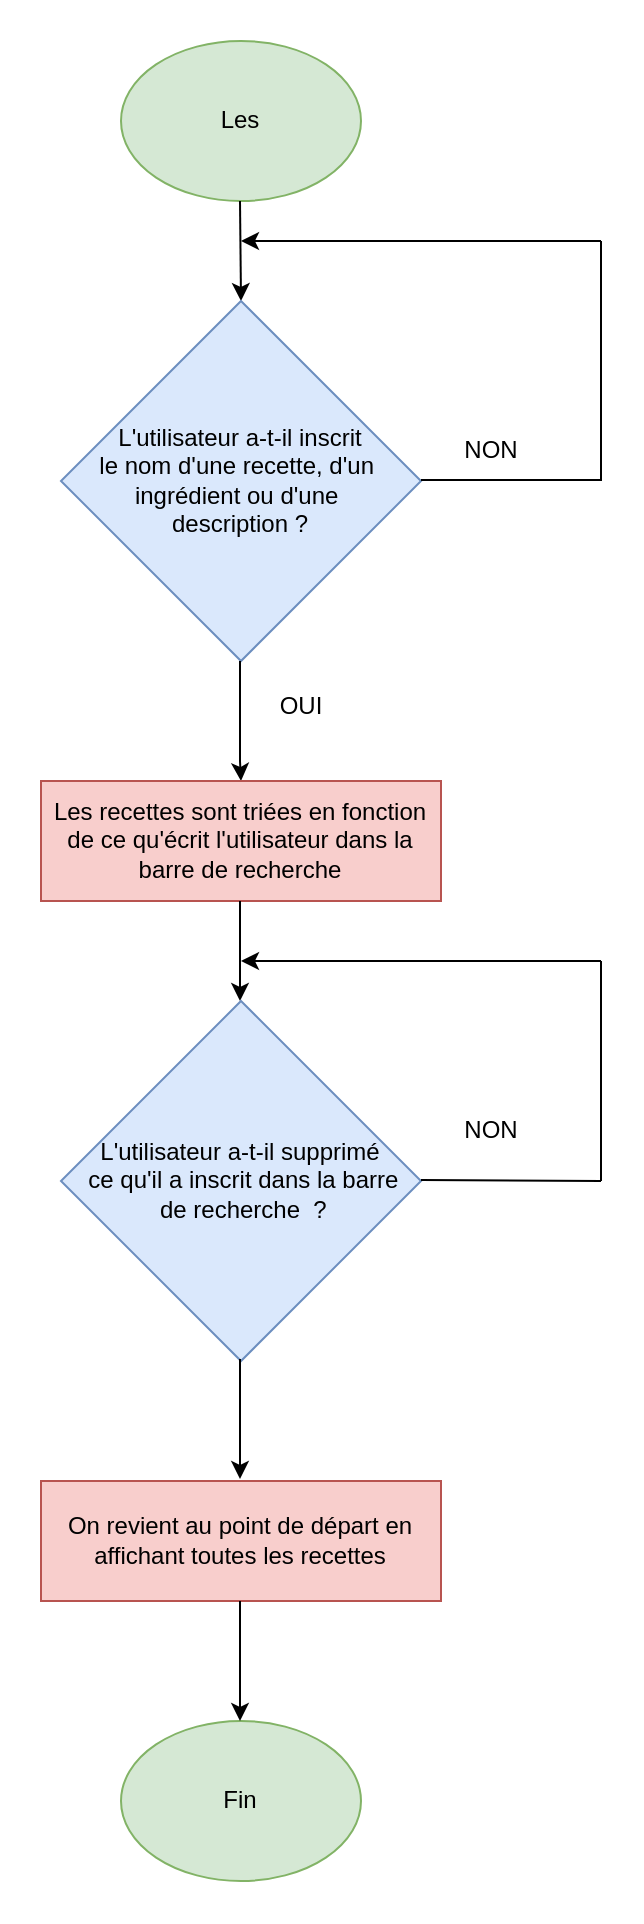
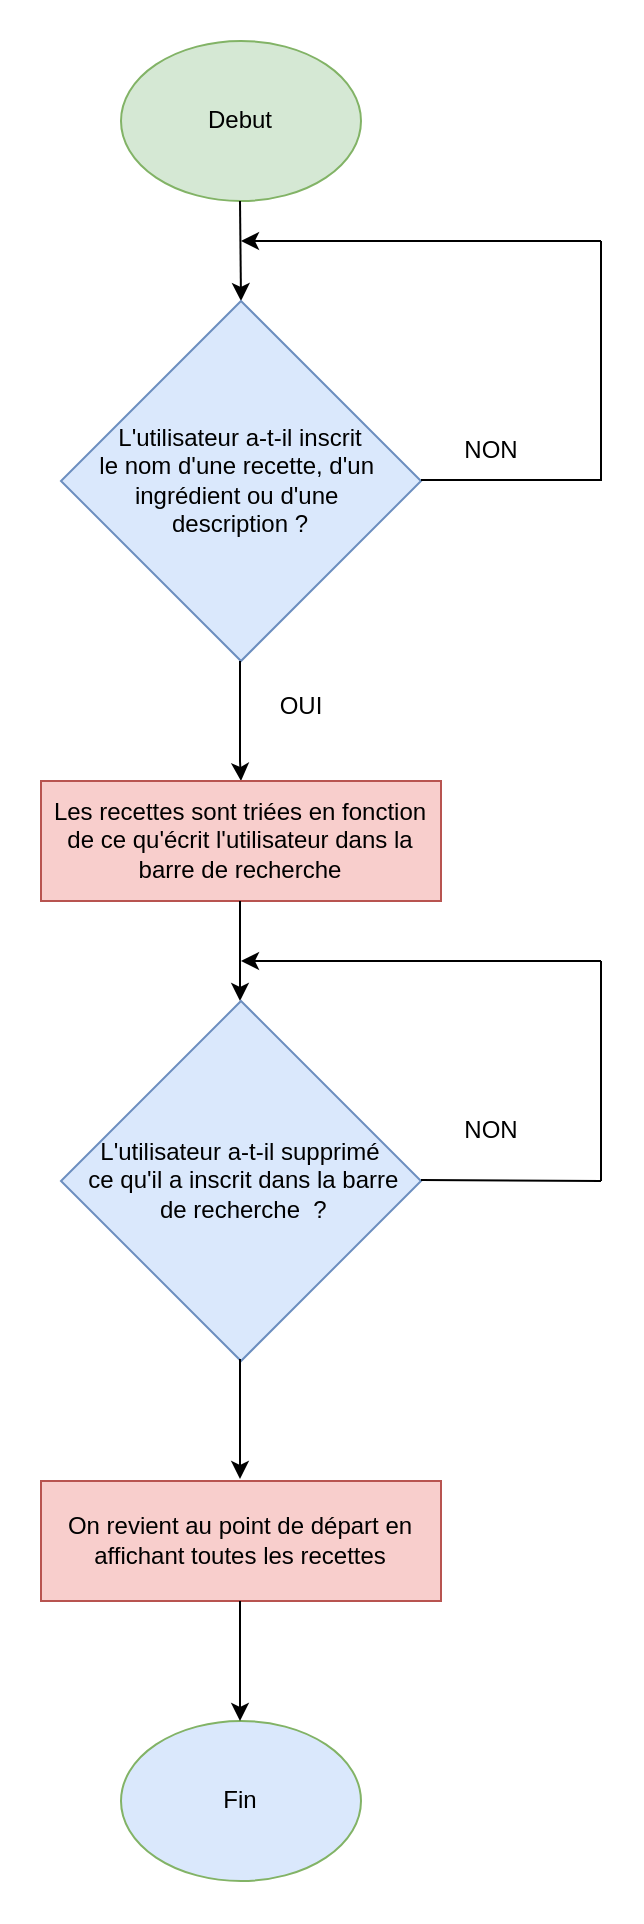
- <mxCell id="2" value="Les" style="ellipse;whiteSpace=wrap;html=1;fillColor=#d5e8d4;strokeColor=#82b366;" parent="1" vertex="1"><mxGeometry x="60" y="20" width="120" height="80" as="geometry" /></mxCell>
+ <mxCell id="2" value="Debut" style="ellipse;whiteSpace=wrap;html=1;fillColor=#d5e8d4;strokeColor=#82b366;" parent="1" vertex="1"><mxGeometry x="60" y="20" width="120" height="80" as="geometry" /></mxCell>
- <mxCell id="13" value="Fin" style="ellipse;whiteSpace=wrap;html=1;fillColor=#d5e8d4;strokeColor=#82b366;" parent="1" vertex="1"><mxGeometry x="60" y="860" width="120" height="80" as="geometry" /></mxCell>
+ <mxCell id="13" value="Fin" style="ellipse;whiteSpace=wrap;html=1;fillColor=#dae8fc;strokeColor=#82b366;" parent="1" vertex="1"><mxGeometry x="60" y="860" width="120" height="80" as="geometry" /></mxCell>
